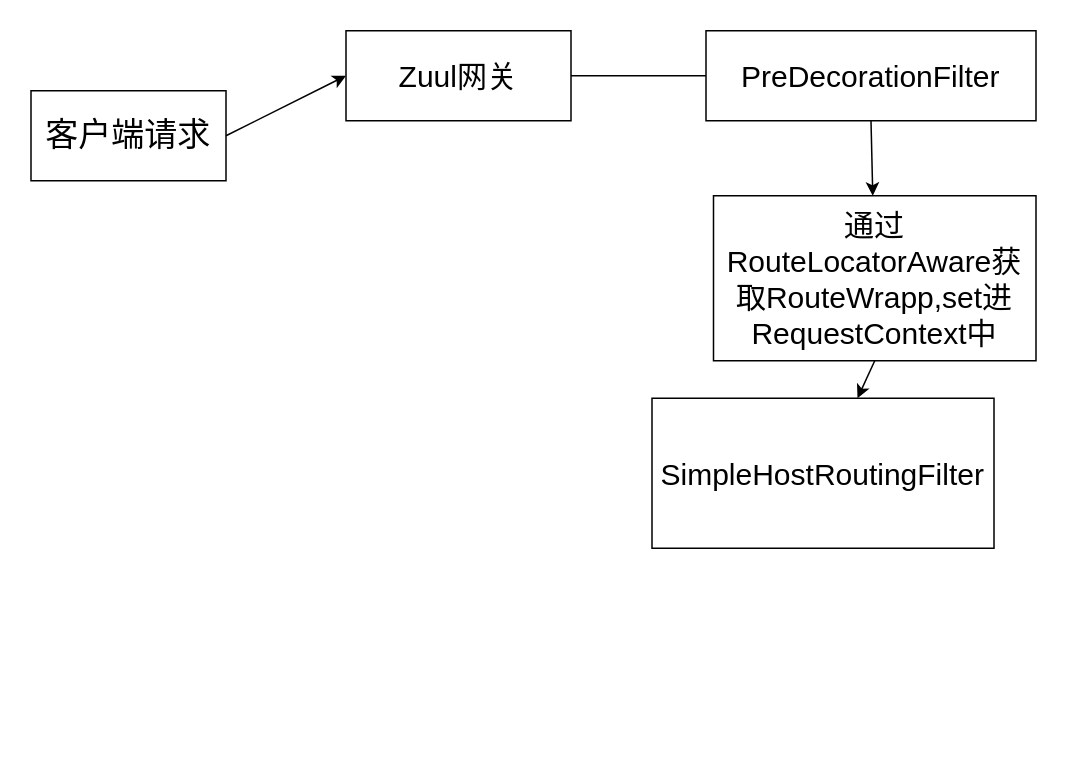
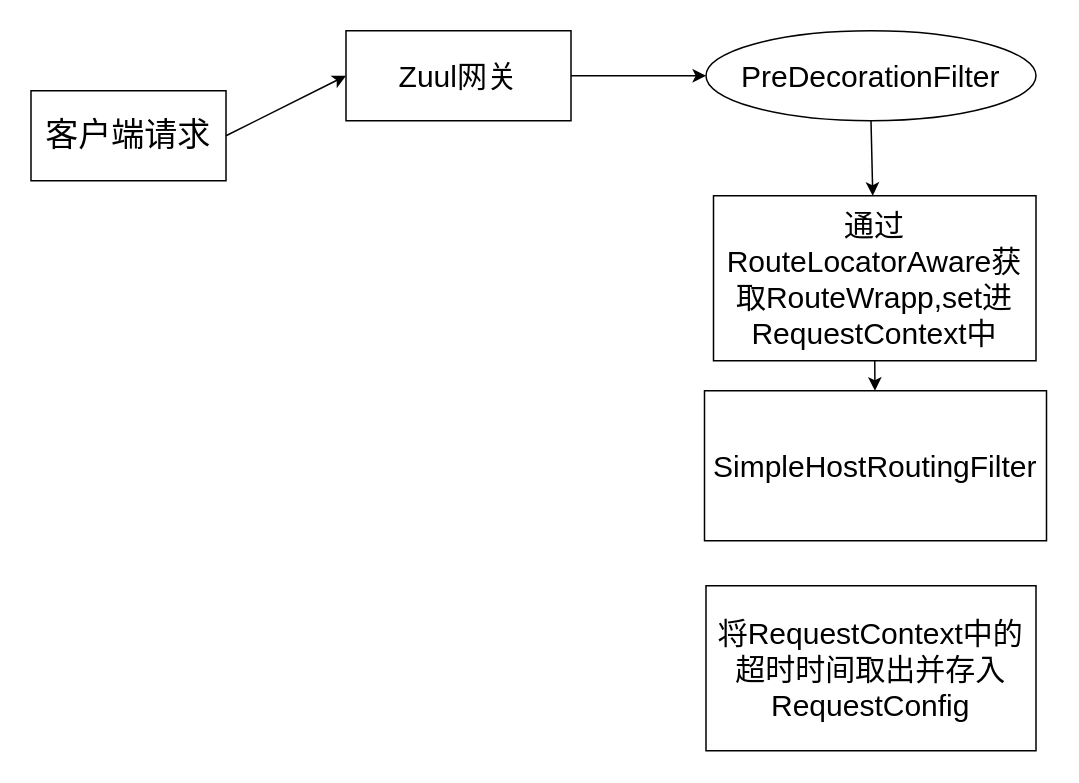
- <mxCell id="6" value="" style="endArrow=none;html=1;exitX=1;exitY=0.5;exitDx=0;exitDy=0;entryX=0;entryY=0.5;entryDx=0;entryDy=0;" parent="1" source="4" target="5" edge="1"><mxGeometry width="50" height="50" relative="1" as="geometry"><mxPoint x="30" y="170" as="sourcePoint" /><mxPoint x="80" y="120" as="targetPoint" /></mxGeometry></mxCell>
+ <mxCell id="6" value="" style="endArrow=classic;html=1;exitX=1;exitY=0.5;exitDx=0;exitDy=0;entryX=0;entryY=0.5;entryDx=0;entryDy=0;" parent="1" source="4" target="5" edge="1"><mxGeometry width="50" height="50" relative="1" as="geometry"><mxPoint x="30" y="170" as="sourcePoint" /><mxPoint x="80" y="120" as="targetPoint" /></mxGeometry></mxCell>
- <mxCell id="5" value="&lt;font style=&quot;font-size: 20px&quot;&gt;PreDecorationFilter&lt;/font&gt;" style="rounded=0;whiteSpace=wrap;html=1;" parent="1" vertex="1"><mxGeometry x="470" y="20" width="220" height="60" as="geometry" /></mxCell>
+ <mxCell id="5" value="&lt;font style=&quot;font-size: 20px&quot;&gt;PreDecorationFilter&lt;/font&gt;" style="ellipse;whiteSpace=wrap;html=1;" parent="1" vertex="1"><mxGeometry x="470" y="20" width="220" height="60" as="geometry" /></mxCell>
- <mxCell id="9" value="&lt;font style=&quot;font-size: 20px&quot;&gt;SimpleHostRoutingFilter&lt;/font&gt;" style="rounded=0;whiteSpace=wrap;html=1;" parent="1" vertex="1"><mxGeometry x="434" y="265" width="228" height="100" as="geometry" /></mxCell>
+ <mxCell id="9" value="&lt;font style=&quot;font-size: 20px&quot;&gt;SimpleHostRoutingFilter&lt;/font&gt;" style="rounded=0;whiteSpace=wrap;html=1;" parent="1" vertex="1"><mxGeometry x="469" y="260" width="228" height="100" as="geometry" /></mxCell>
+ <mxCell id="11" value="&lt;span style=&quot;font-size: 20px&quot;&gt;将RequestContext中的超时时间取出并存入&lt;/span&gt;&lt;span&gt;&lt;font style=&quot;font-size: 20px&quot;&gt;RequestConfig&lt;/font&gt;&lt;/span&gt;" style="rounded=0;whiteSpace=wrap;html=1;" parent="1" vertex="1"><mxGeometry x="470" y="390" width="220" height="110" as="geometry" /></mxCell>
